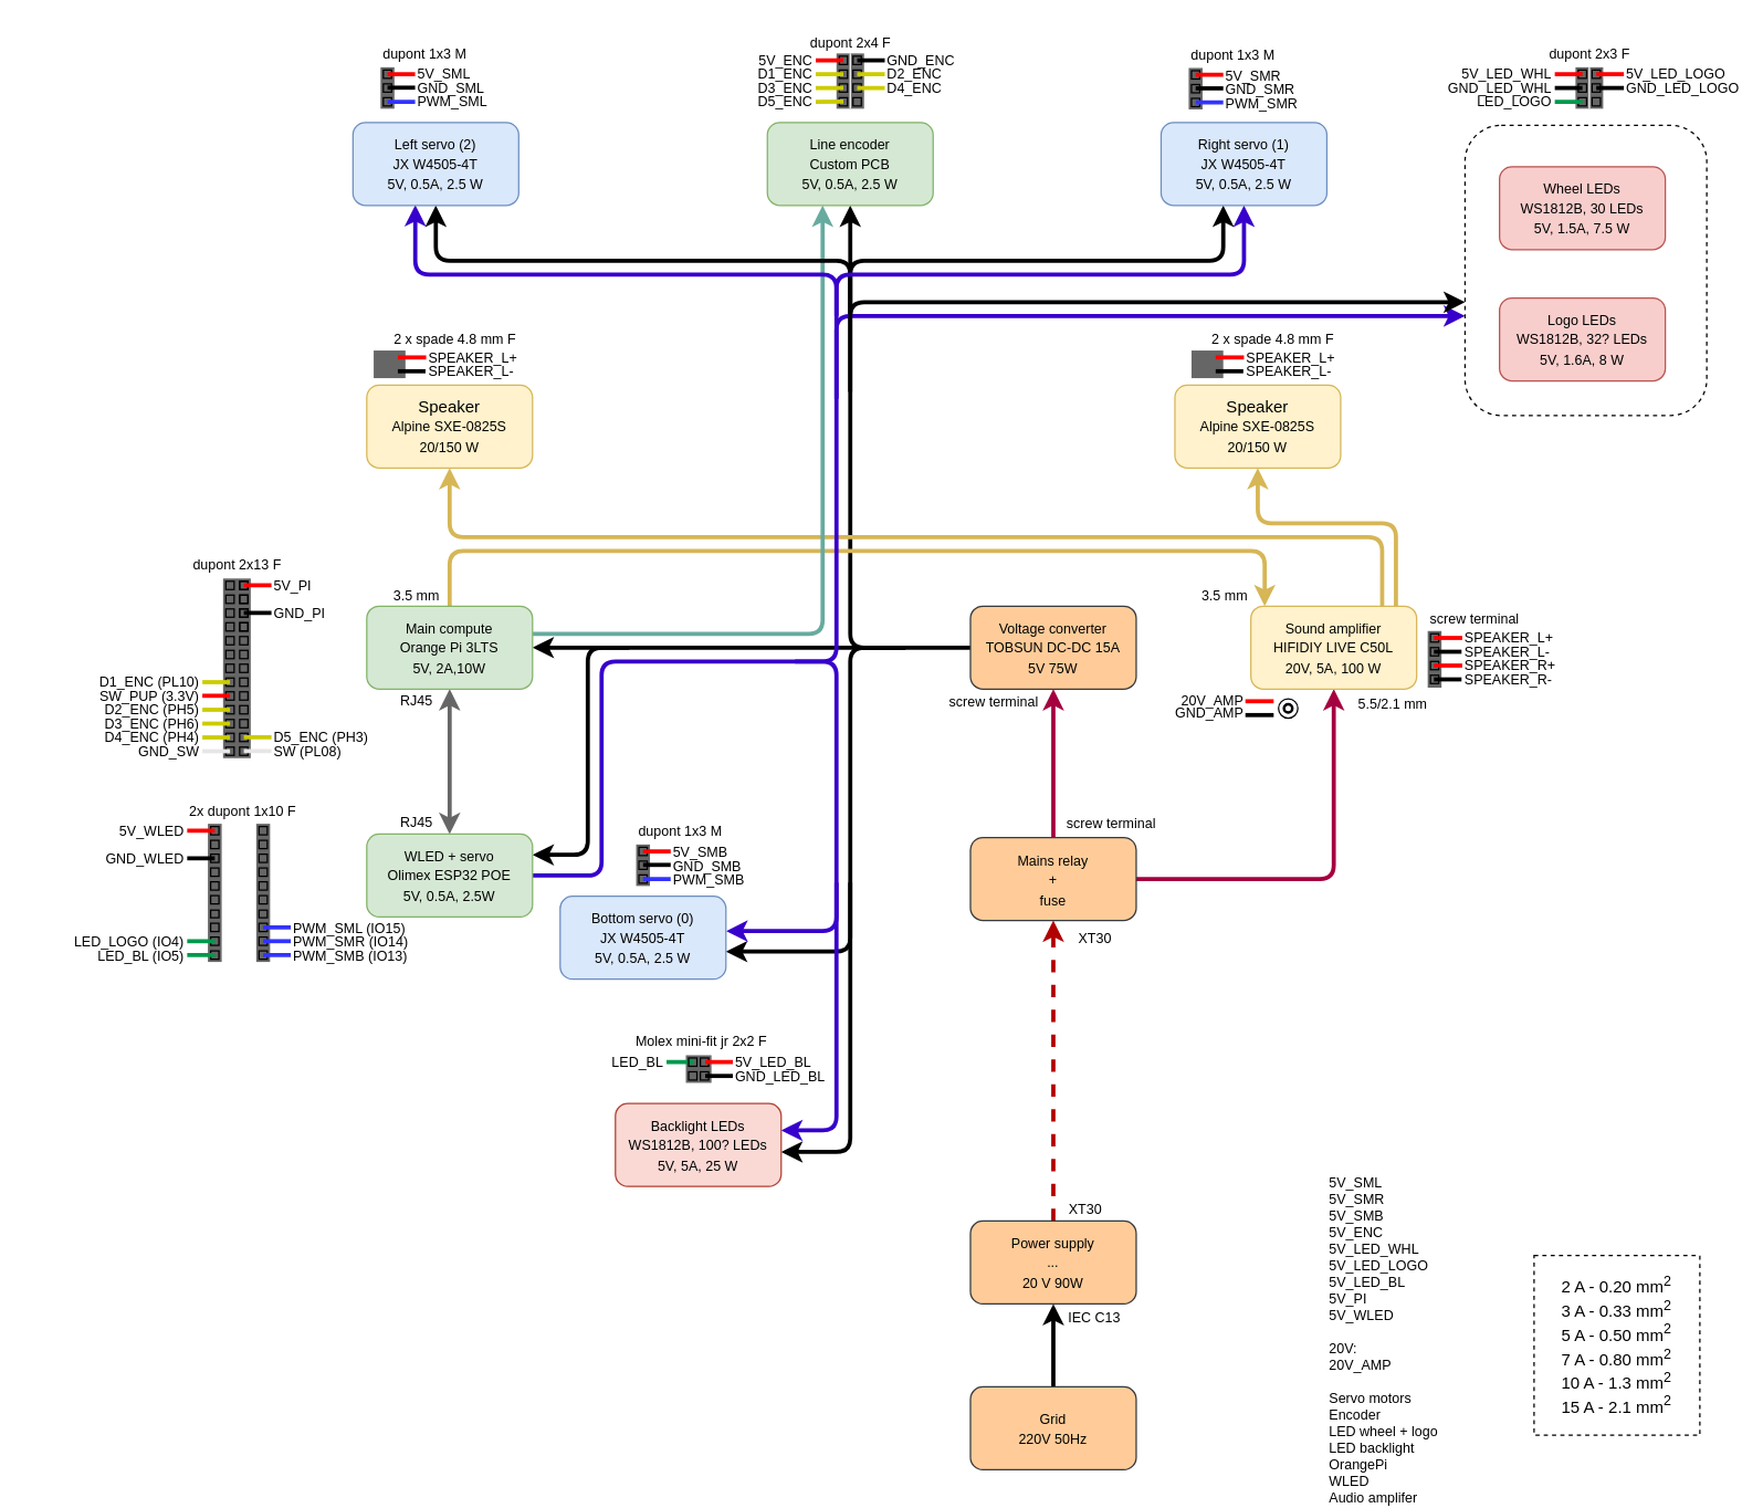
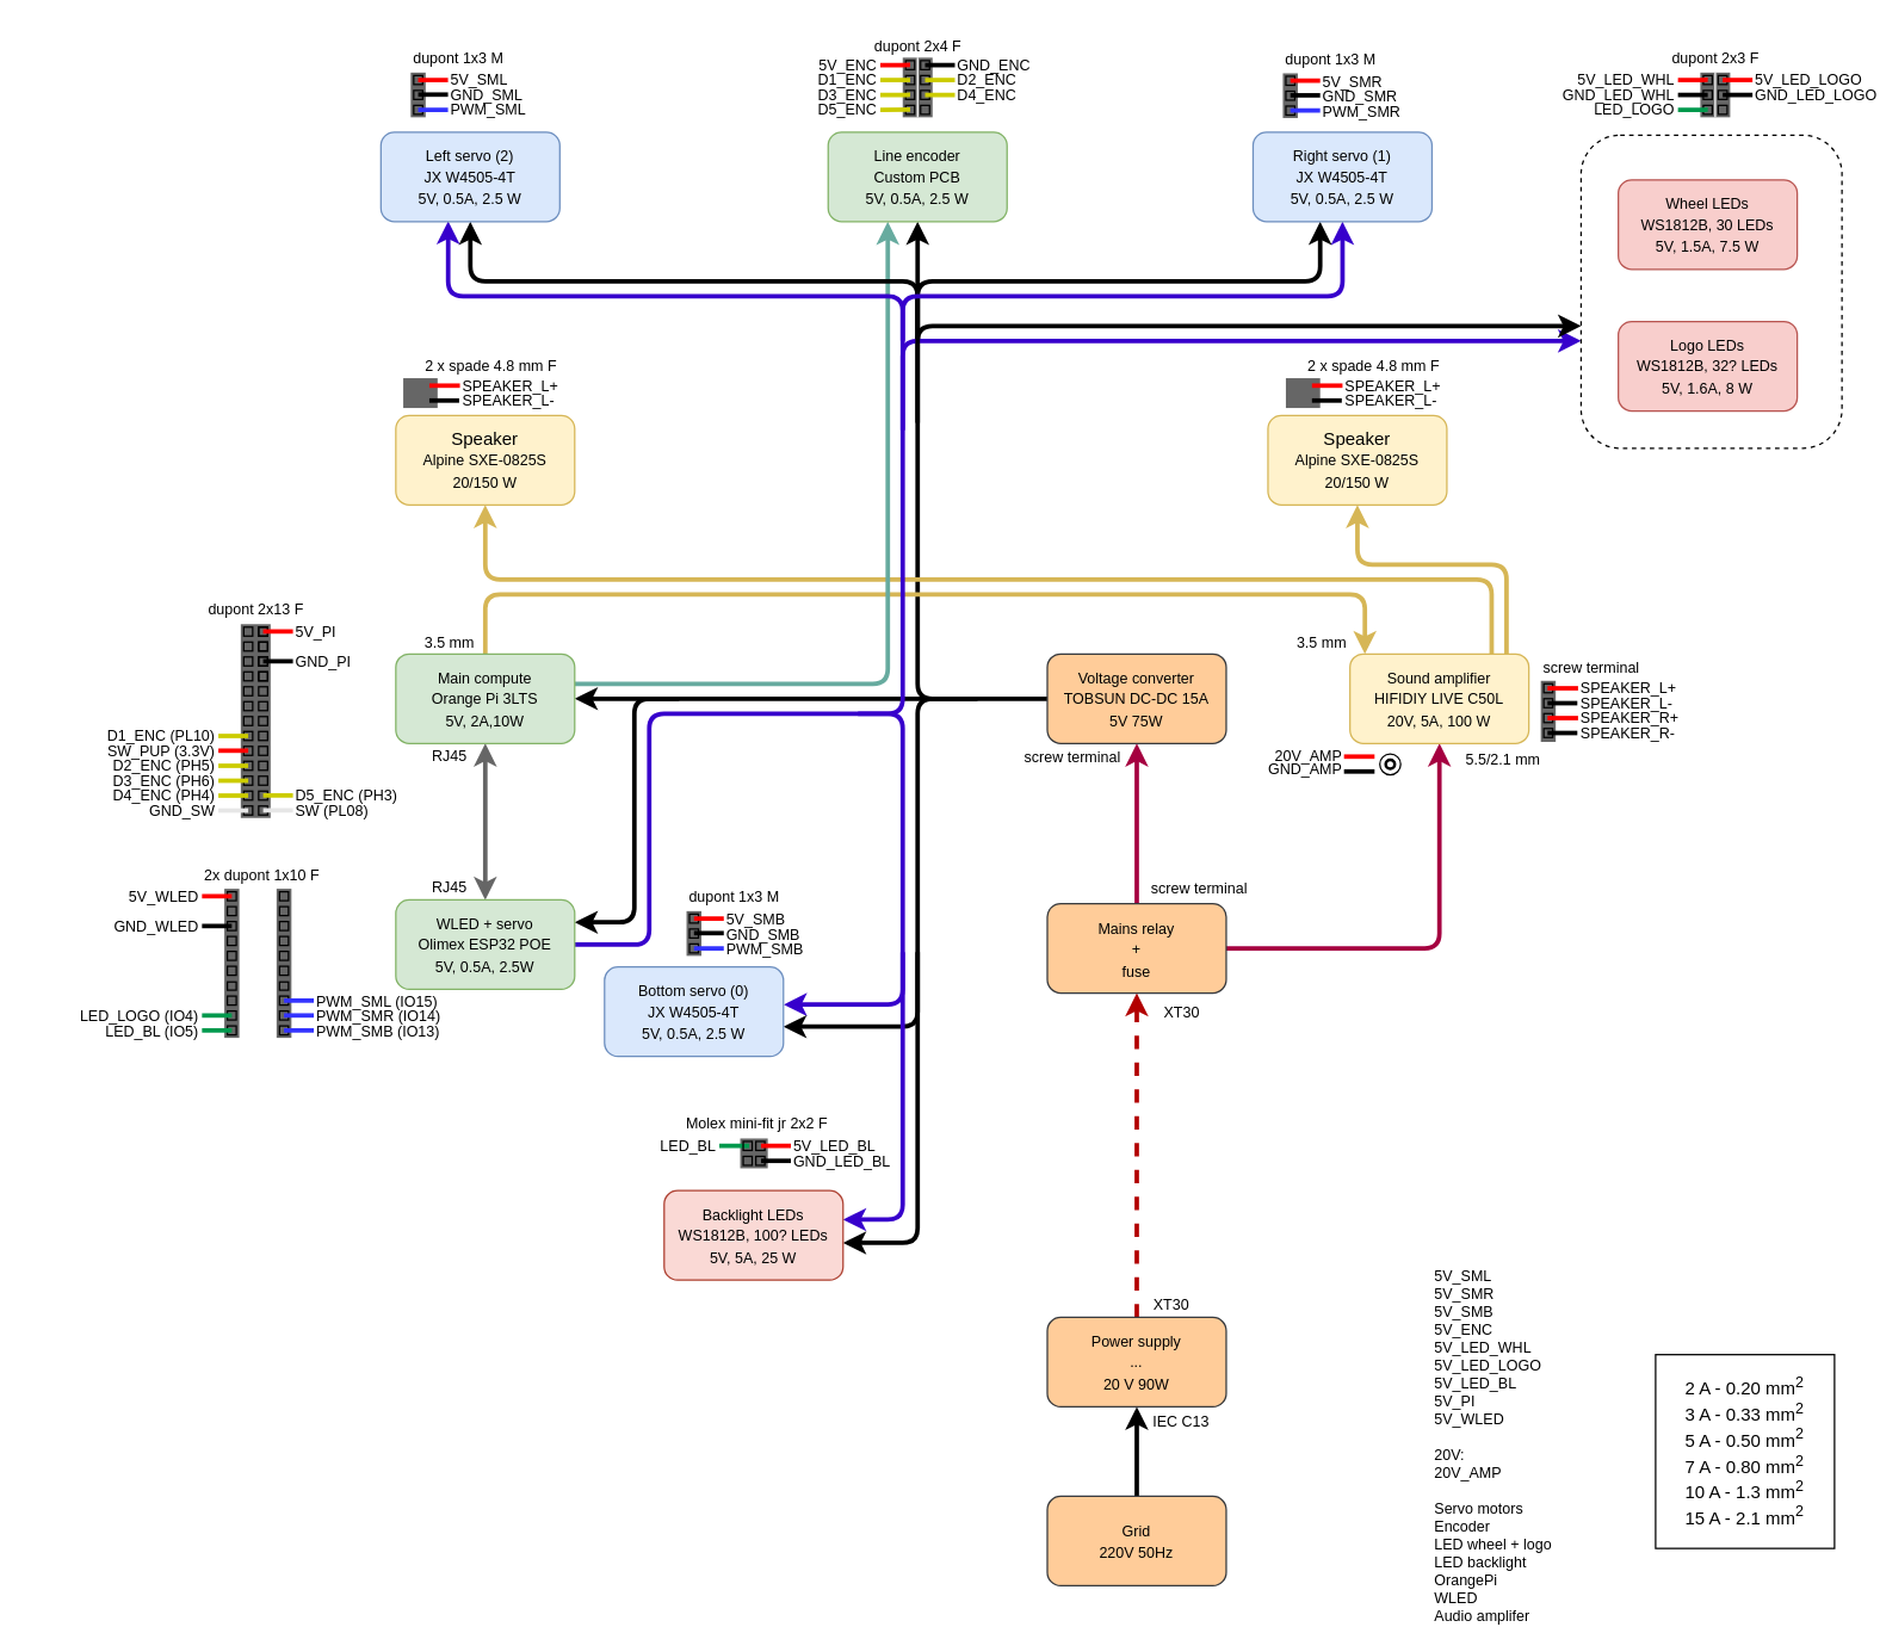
- <mxCell id="35" value="&lt;font style=&quot;font-size: 12px;&quot;&gt;2 A - 0.20 mm&lt;sup&gt;2&lt;br&gt;&lt;/sup&gt;3 A - 0.33 mm&lt;sup style=&quot;border-color: var(--border-color);&quot;&gt;2&lt;br&gt;&lt;/sup&gt;5 A - 0.50 mm&lt;sup style=&quot;border-color: var(--border-color);&quot;&gt;2&lt;br&gt;&lt;/sup&gt;7 A - 0.80 mm&lt;sup style=&quot;border-color: var(--border-color);&quot;&gt;2&lt;br&gt;&lt;/sup&gt;10 A - 1.3 mm&lt;sup style=&quot;border-color: var(--border-color);&quot;&gt;2&lt;br&gt;&lt;/sup&gt;15 A - 2.1 mm&lt;sup style=&quot;border-color: var(--border-color);&quot;&gt;2&lt;/sup&gt;&lt;/font&gt;&lt;sup&gt;&lt;br&gt;&lt;/sup&gt;" style="rounded=0;whiteSpace=wrap;html=1;fontSize=10;dashed=1;" parent="1" vertex="1"><mxGeometry x="1110" y="908" width="120" height="130" as="geometry" /></mxCell>
+ <mxCell id="35" value="&lt;font style=&quot;font-size: 12px;&quot;&gt;2 A - 0.20 mm&lt;sup&gt;2&lt;br&gt;&lt;/sup&gt;3 A - 0.33 mm&lt;sup style=&quot;border-color: var(--border-color);&quot;&gt;2&lt;br&gt;&lt;/sup&gt;5 A - 0.50 mm&lt;sup style=&quot;border-color: var(--border-color);&quot;&gt;2&lt;br&gt;&lt;/sup&gt;7 A - 0.80 mm&lt;sup style=&quot;border-color: var(--border-color);&quot;&gt;2&lt;br&gt;&lt;/sup&gt;10 A - 1.3 mm&lt;sup style=&quot;border-color: var(--border-color);&quot;&gt;2&lt;br&gt;&lt;/sup&gt;15 A - 2.1 mm&lt;sup style=&quot;border-color: var(--border-color);&quot;&gt;2&lt;/sup&gt;&lt;/font&gt;&lt;sup&gt;&lt;br&gt;&lt;/sup&gt;" style="rounded=0;whiteSpace=wrap;html=1;fontSize=10;" parent="1" vertex="1"><mxGeometry x="1110" y="908" width="120" height="130" as="geometry" /></mxCell>
